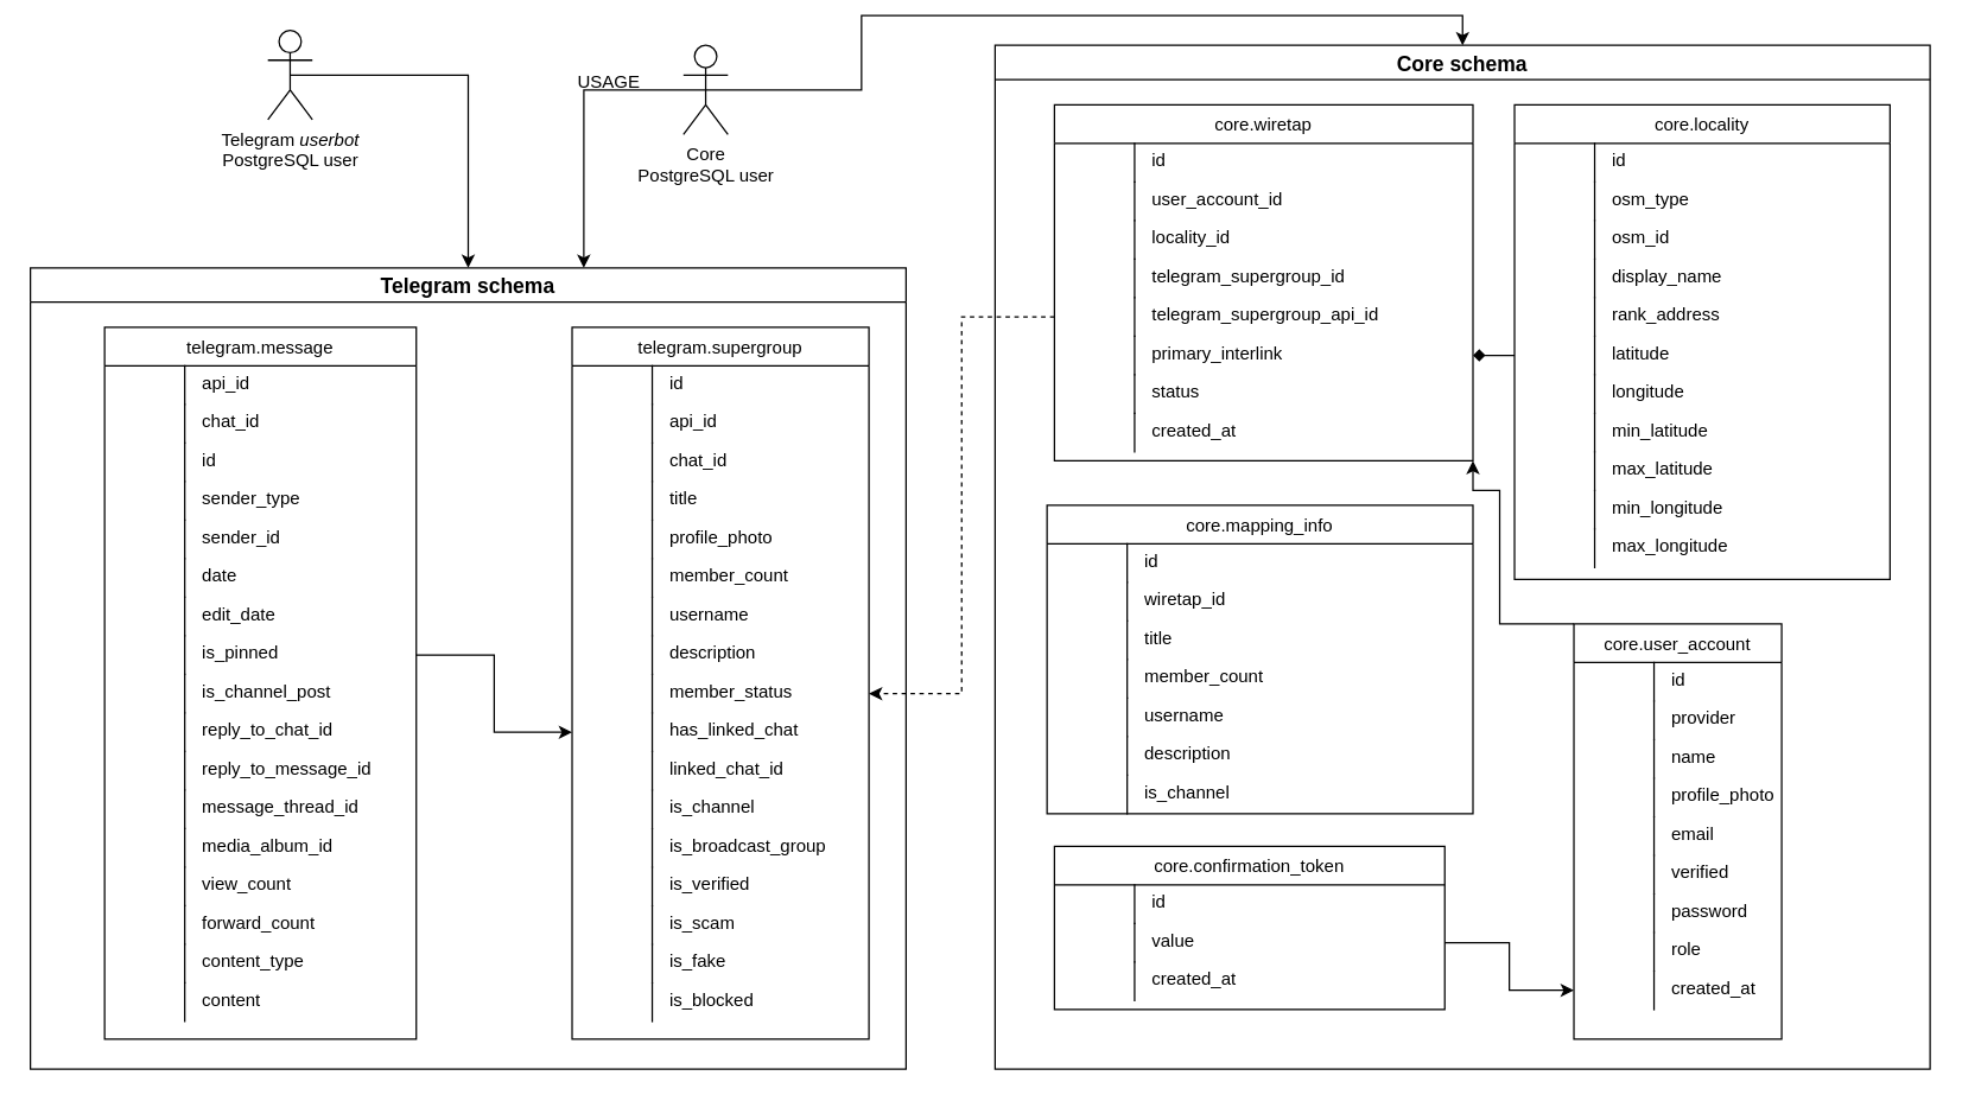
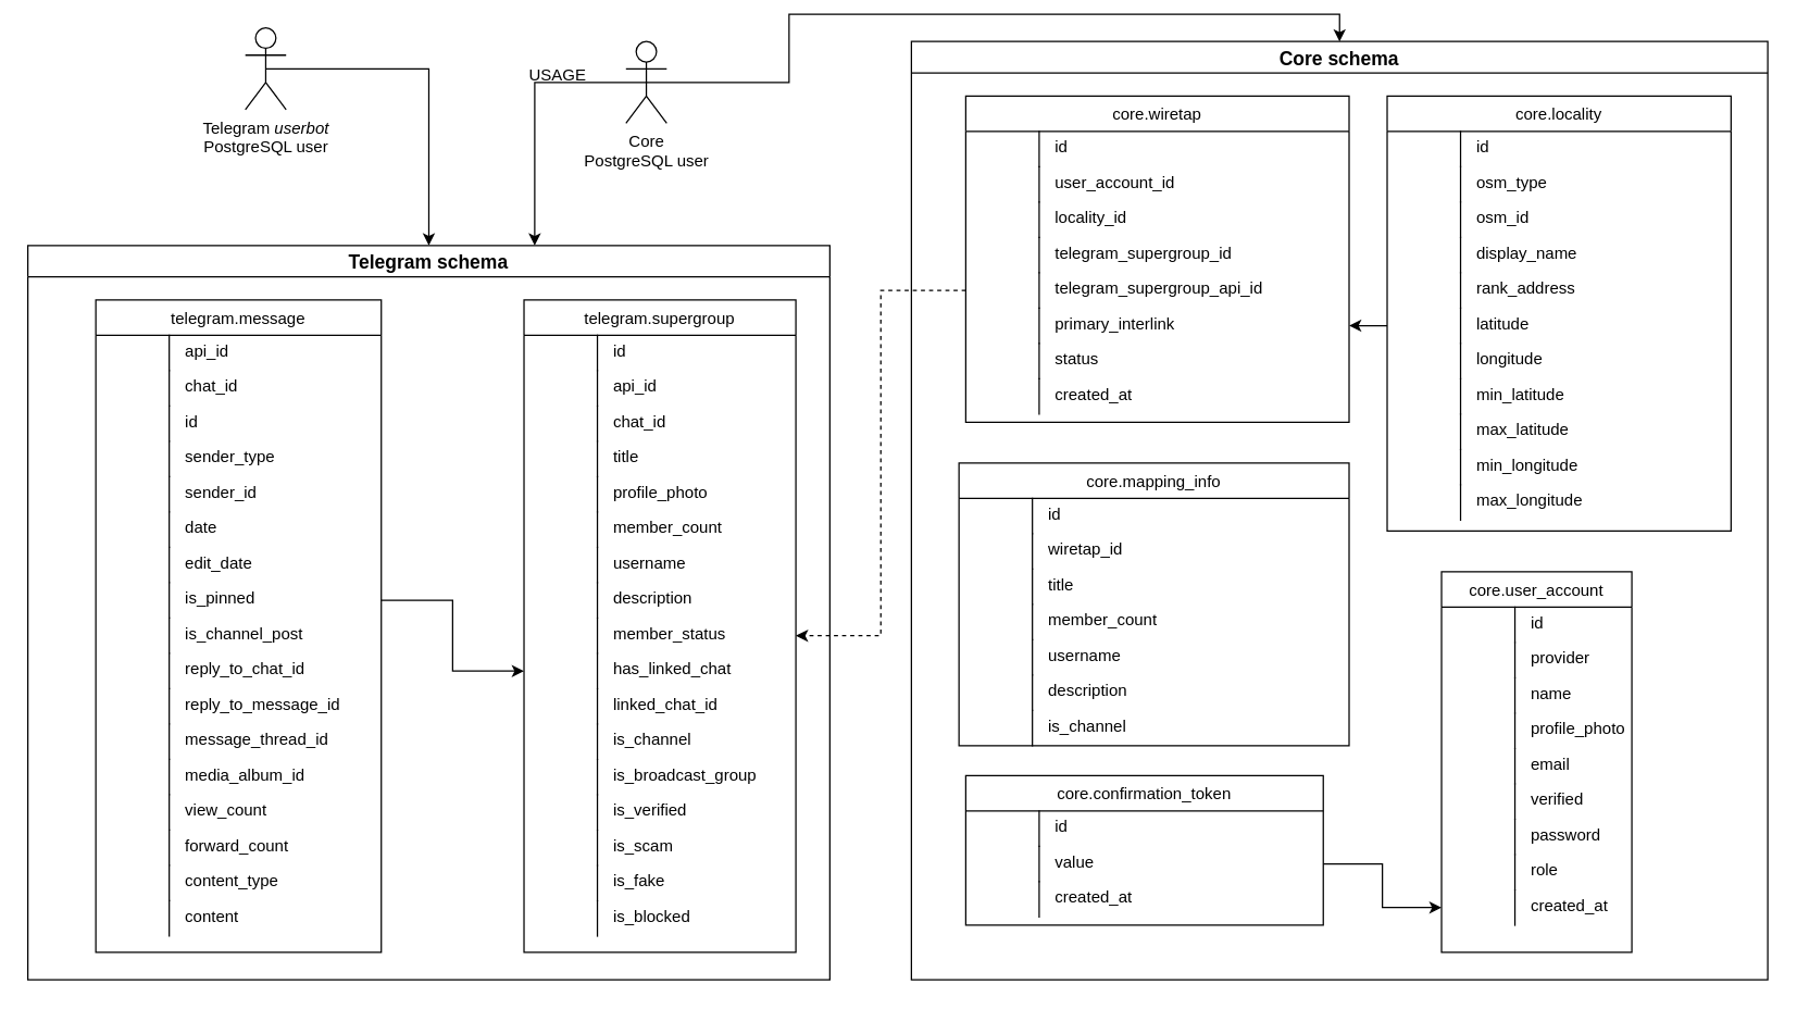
- <mxCell id="85" value="" style="edgeStyle=orthogonalEdgeStyle;rounded=0;orthogonalLoop=1;jettySize=auto;html=1;entryX=1;entryY=0.5;entryDx=0;entryDy=0;endArrow=diamond;" parent="2" source="41" target="64" edge="1"><mxGeometry relative="1" as="geometry" /></mxCell>
+ <mxCell id="85" value="" style="edgeStyle=orthogonalEdgeStyle;rounded=0;orthogonalLoop=1;jettySize=auto;html=1;entryX=1;entryY=0.5;entryDx=0;entryDy=0;" parent="2" source="41" target="64" edge="1"><mxGeometry relative="1" as="geometry" /></mxCell>
- <mxCell id="3" style="edgeStyle=orthogonalEdgeStyle;rounded=0;orthogonalLoop=1;jettySize=auto;html=1;exitX=0;exitY=0;exitDx=0;exitDy=0;entryX=1;entryY=1;entryDx=0;entryDy=0;" parent="2" source="4" target="53" edge="1"><mxGeometry relative="1" as="geometry"><Array as="points"><mxPoint x="340" y="390" /><mxPoint x="340" y="300" /><mxPoint x="322" y="300" /></Array></mxGeometry></mxCell>
